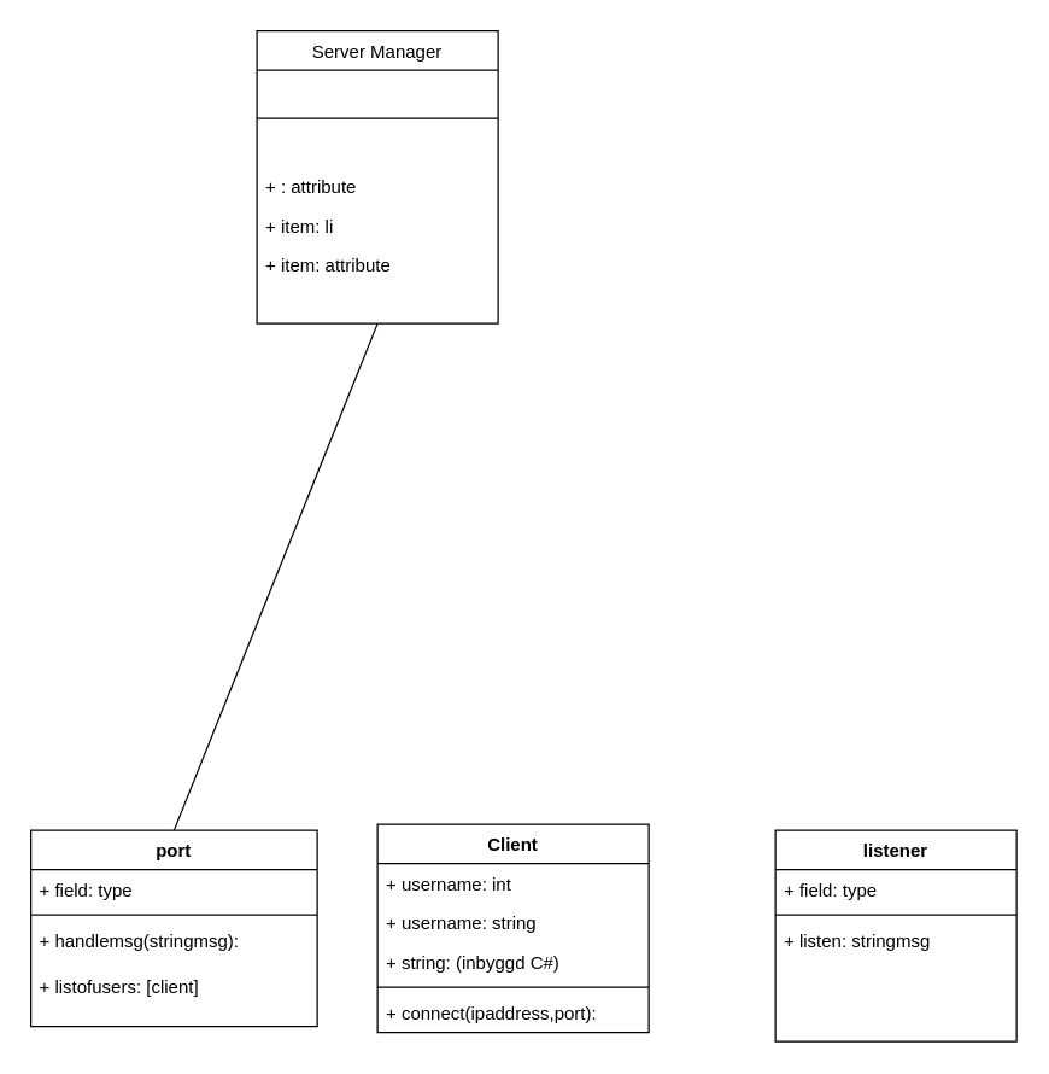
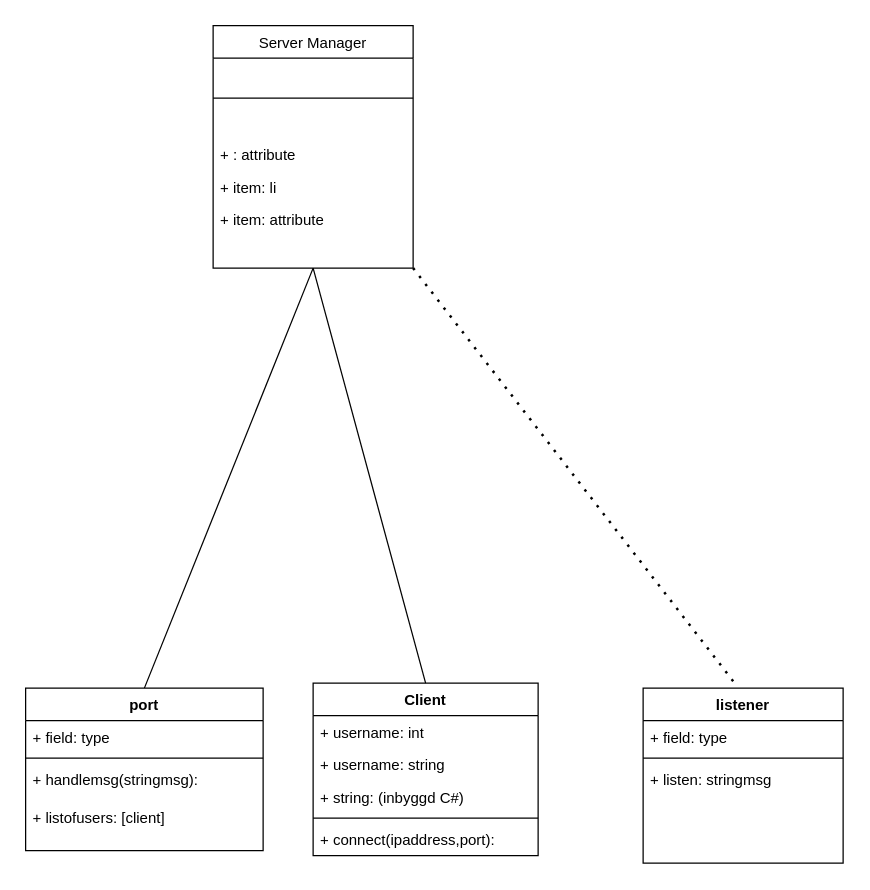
+ <mxCell id="24" value="" style="endArrow=none;dashed=1;html=1;dashPattern=1 3;strokeWidth=2;rounded=0;exitX=1;exitY=1;exitDx=0;exitDy=0;entryX=0.463;entryY=-0.021;entryDx=0;entryDy=0;entryPerimeter=0;" edge="1" parent="1" source="2" target="20"><mxGeometry width="50" height="50" relative="1" as="geometry"><mxPoint x="570" y="430" as="sourcePoint" /><mxPoint x="620" y="380" as="targetPoint" /></mxGeometry></mxCell>
+ <mxCell id="19" value="" style="endArrow=none;html=1;rounded=0;entryX=0.5;entryY=1;entryDx=0;entryDy=0;exitX=0.5;exitY=0;exitDx=0;exitDy=0;" edge="1" parent="1" source="13" target="2"><mxGeometry width="50" height="50" relative="1" as="geometry"><mxPoint x="310" y="550" as="sourcePoint" /><mxPoint x="330" y="510" as="targetPoint" /></mxGeometry></mxCell>
